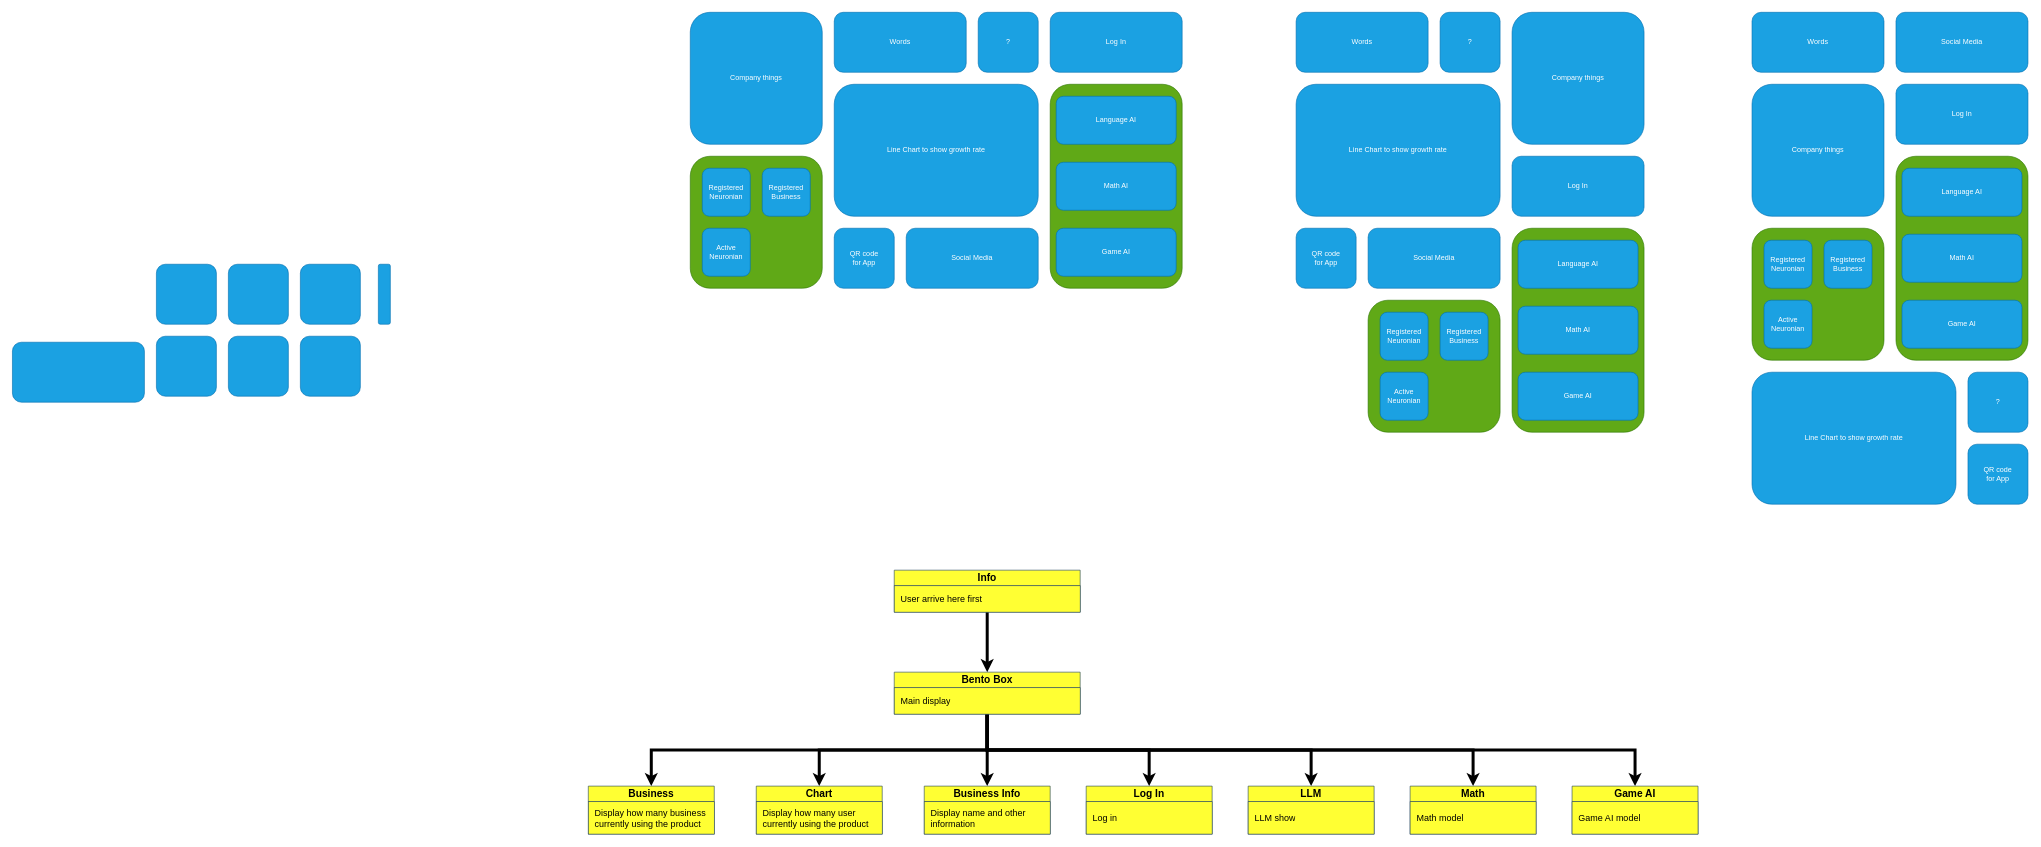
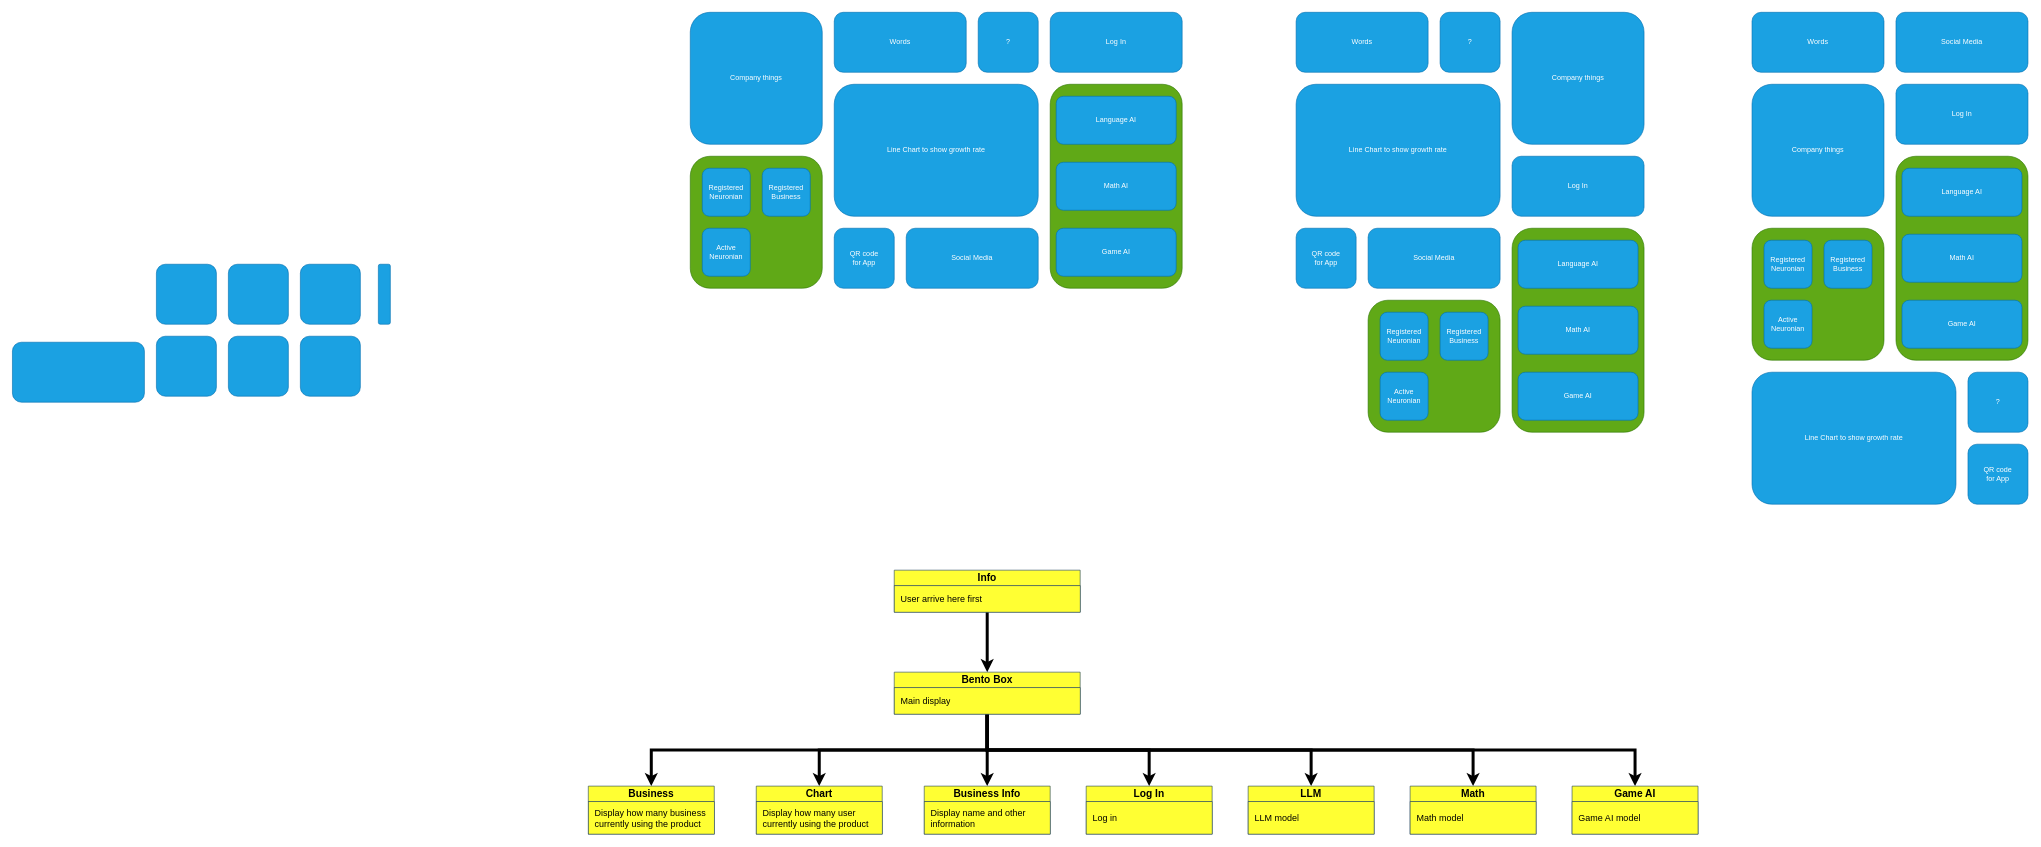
- <mxCell id="23" value="LLM show" style="text;strokeColor=#23445d;fillColor=#FFFF33;align=left;verticalAlign=middle;spacingLeft=4;spacingRight=4;overflow=hidden;rotatable=0;points=[[0,0.5],[1,0.5]];portConstraint=eastwest;labelBackgroundColor=none;fontSize=15;fontColor=#000000;spacing=7;whiteSpace=wrap;" parent="22" vertex="1"><mxGeometry y="26" width="210" height="54" as="geometry" /></mxCell>
+ <mxCell id="23" value="LLM model" style="text;strokeColor=#23445d;fillColor=#FFFF33;align=left;verticalAlign=middle;spacingLeft=4;spacingRight=4;overflow=hidden;rotatable=0;points=[[0,0.5],[1,0.5]];portConstraint=eastwest;labelBackgroundColor=none;fontSize=15;fontColor=#000000;spacing=7;whiteSpace=wrap;" parent="22" vertex="1"><mxGeometry y="26" width="210" height="54" as="geometry" /></mxCell>
